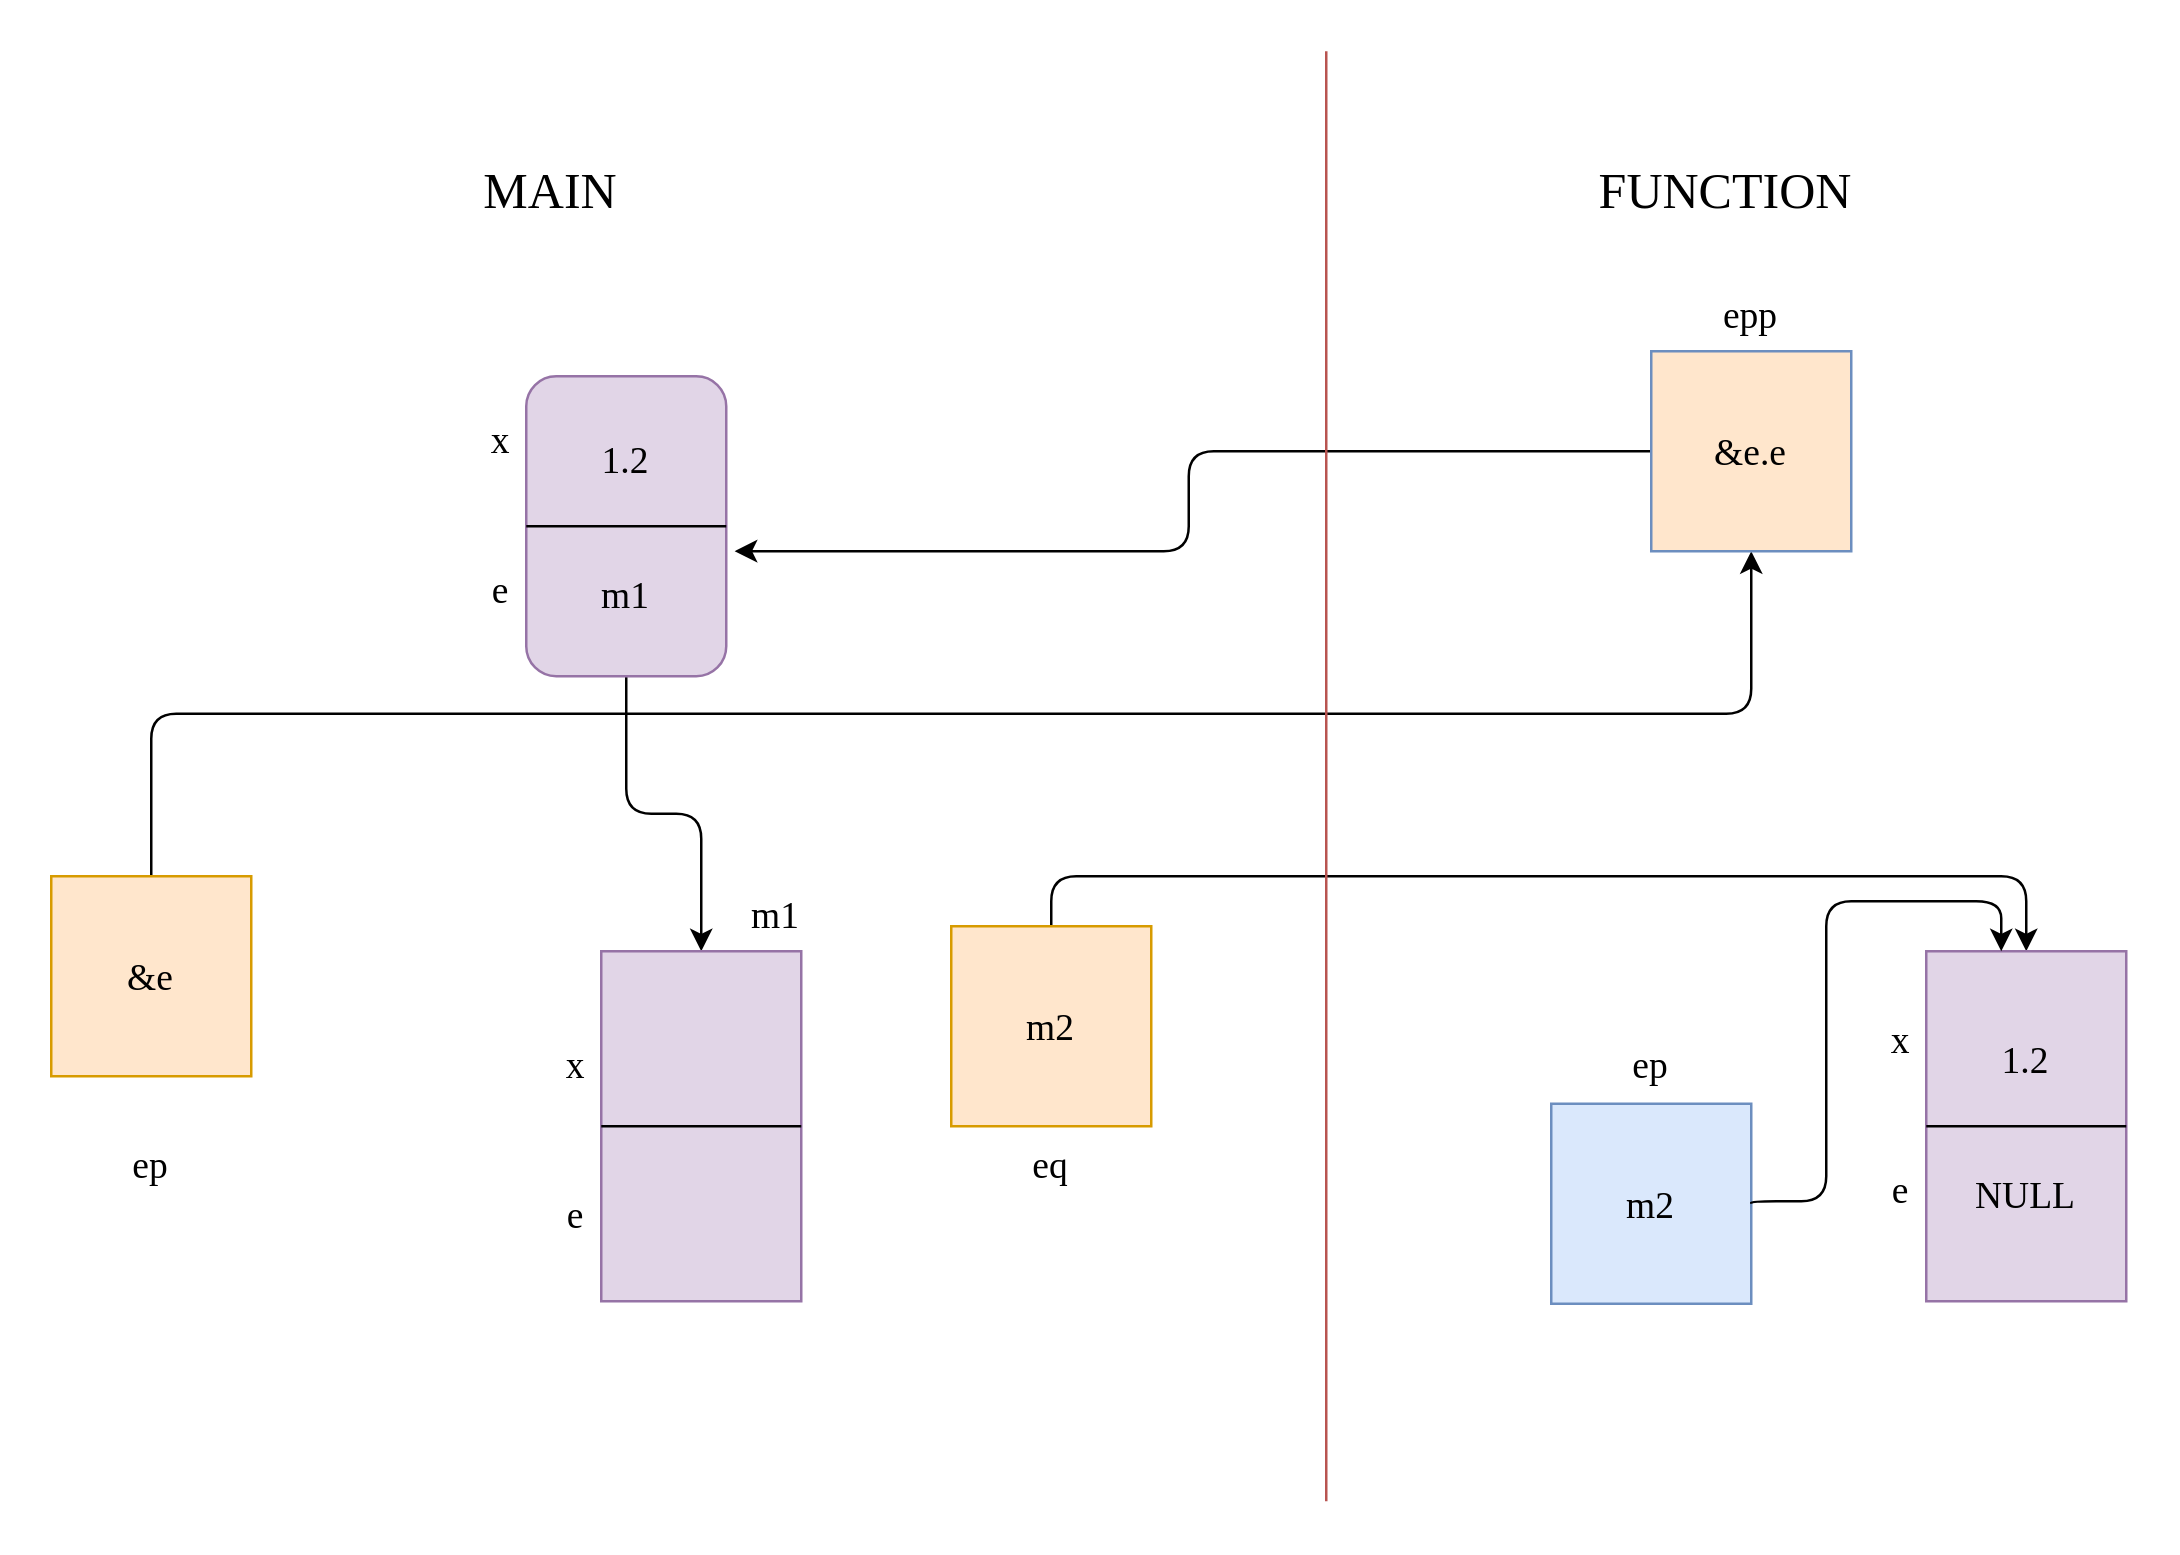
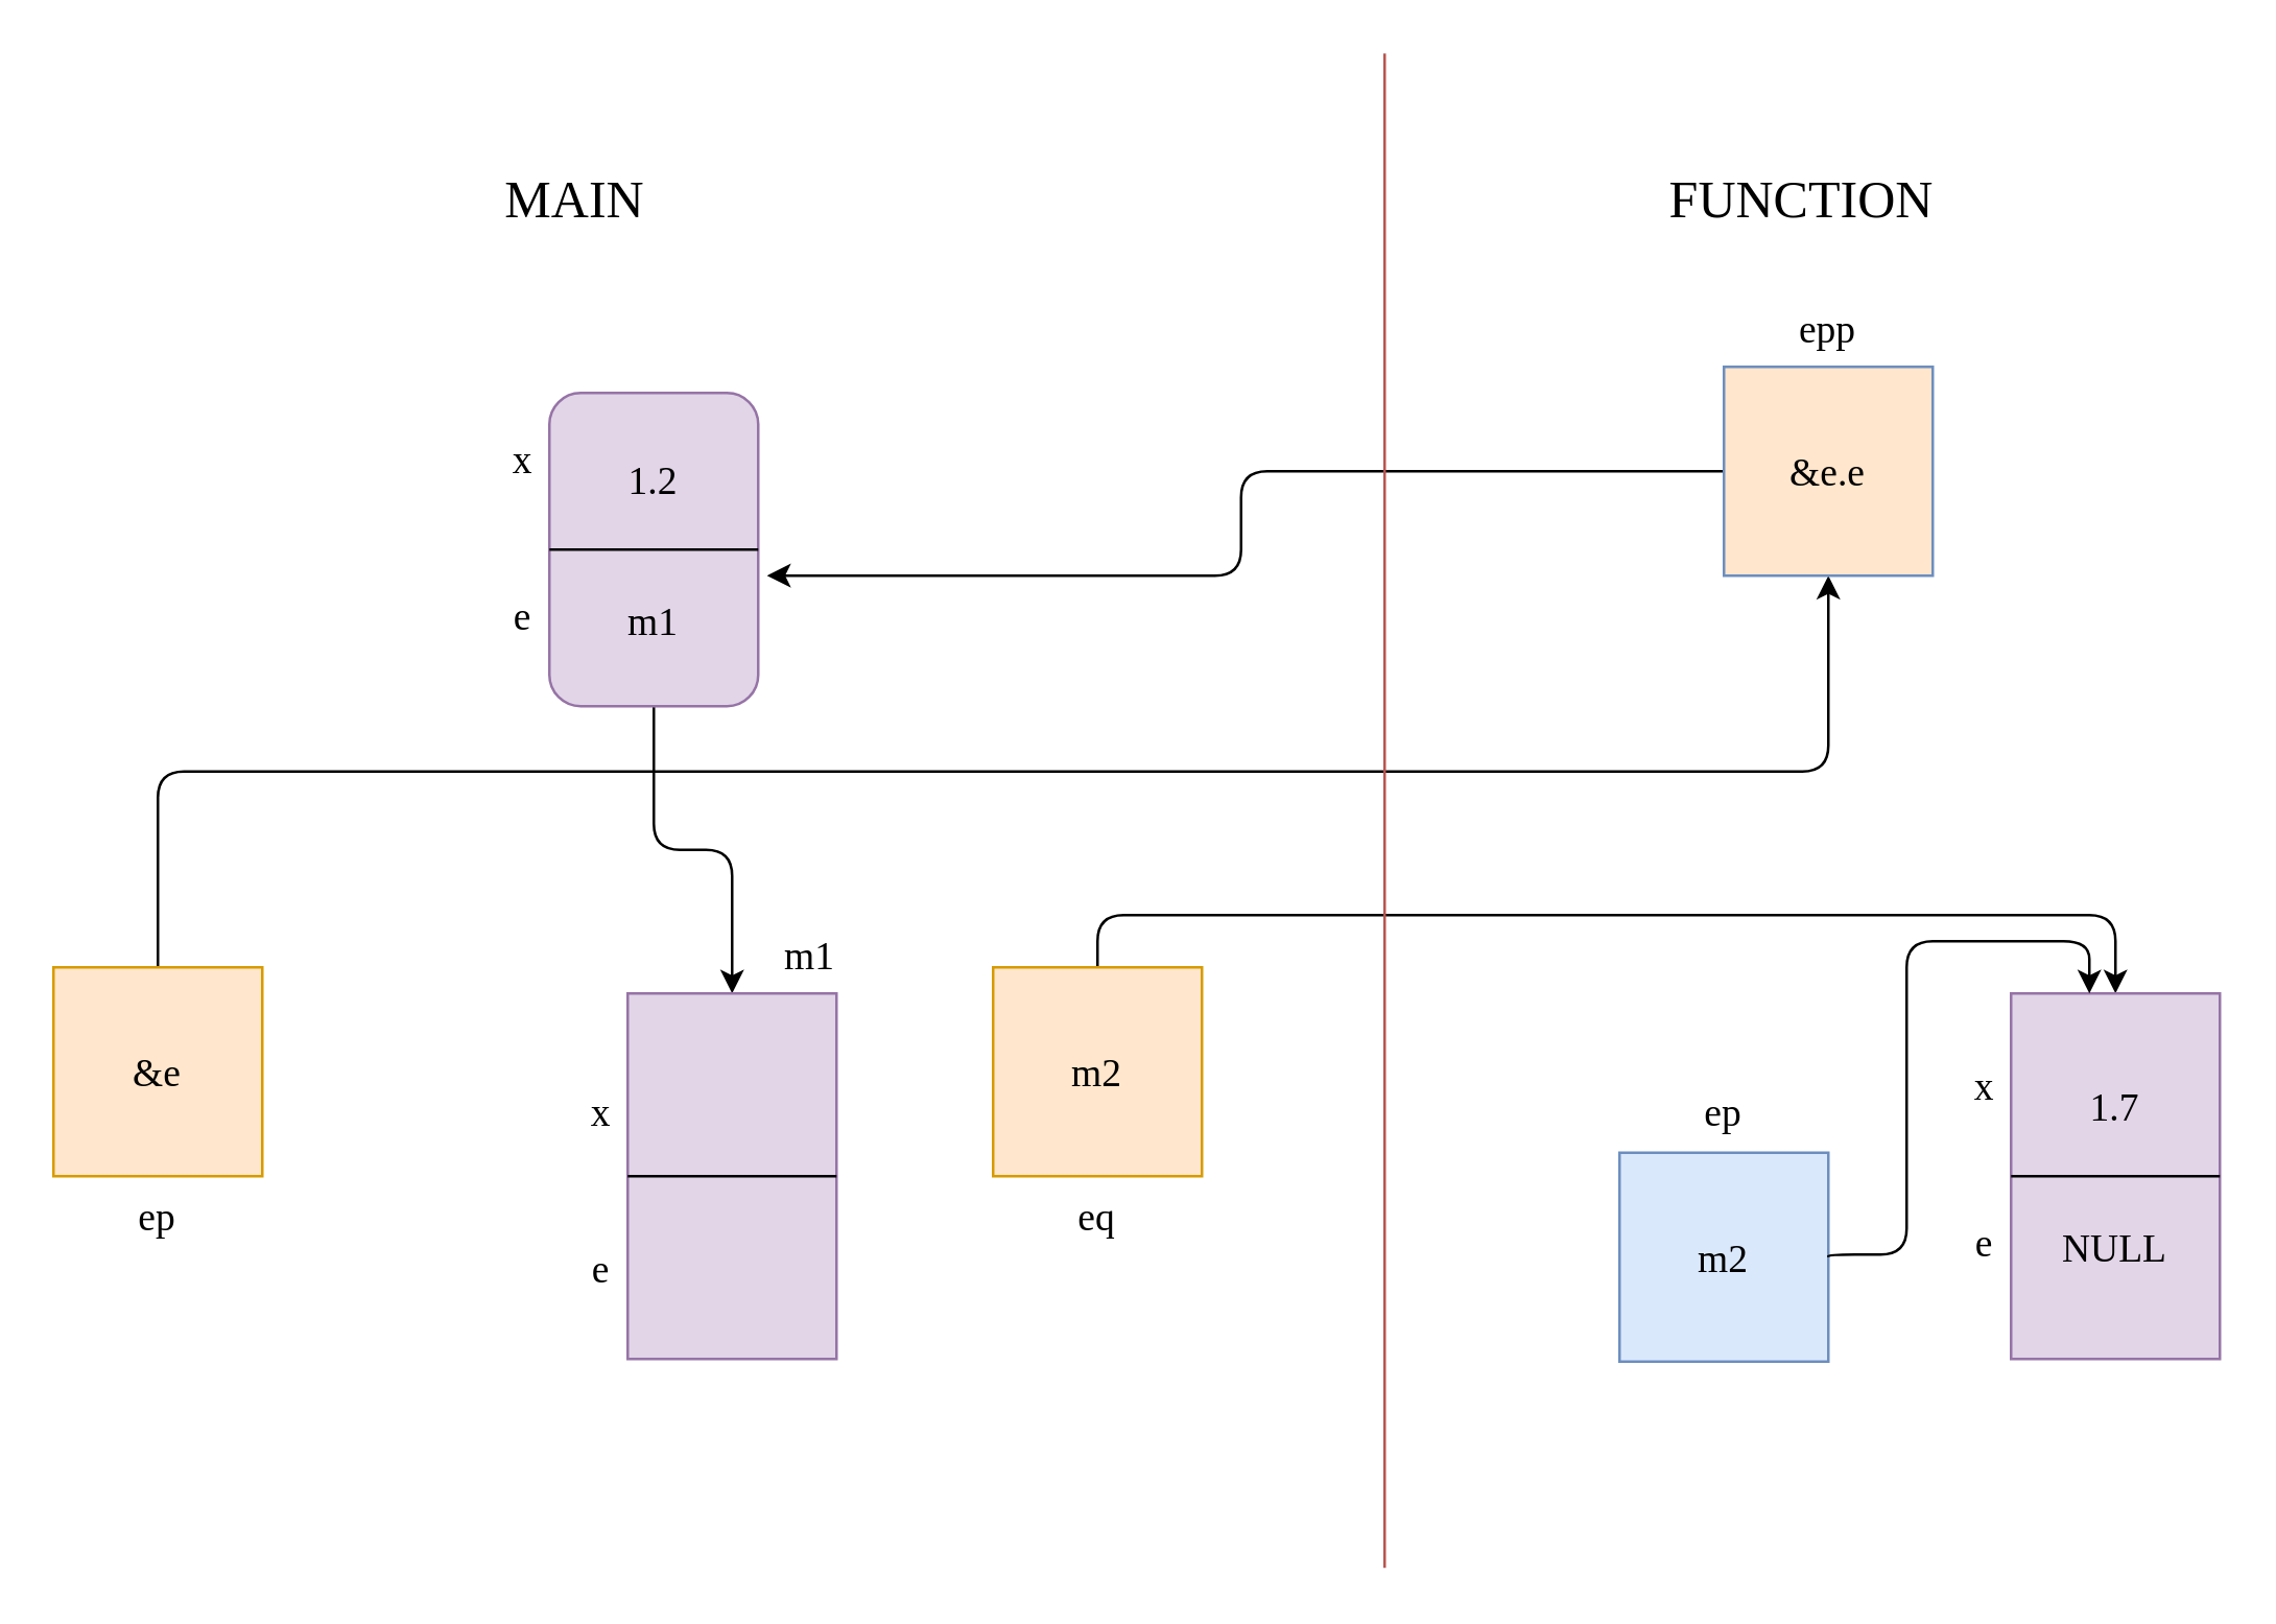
- <mxCell id="6" value="&amp;amp;e" style="whiteSpace=wrap;html=1;aspect=fixed;fontFamily=Times New Roman;fontSize=15;fillColor=#ffe6cc;strokeColor=#d79b00;" vertex="1" parent="1"><mxGeometry x="20" y="350" width="80" height="80" as="geometry" /></mxCell>
+ <mxCell id="6" value="&amp;amp;e" style="whiteSpace=wrap;html=1;aspect=fixed;fontFamily=Times New Roman;fontSize=15;fillColor=#ffe6cc;strokeColor=#d79b00;" vertex="1" parent="1"><mxGeometry x="20" y="370" width="80" height="80" as="geometry" /></mxCell>
- <mxCell id="21" value="1.2&lt;br&gt;&lt;br&gt;&lt;br&gt;NULL" style="rounded=0;whiteSpace=wrap;html=1;fontFamily=Times New Roman;fontSize=15;fillColor=#e1d5e7;strokeColor=#9673a6;" vertex="1" parent="1"><mxGeometry y="380" width="80" height="140" as="geometry" x="770" /></mxCell>
+ <mxCell id="21" value="1.7&lt;br&gt;&lt;br&gt;&lt;br&gt;NULL" style="rounded=0;whiteSpace=wrap;html=1;fontFamily=Times New Roman;fontSize=15;fillColor=#e1d5e7;strokeColor=#9673a6;" vertex="1" parent="1"><mxGeometry y="380" width="80" height="140" as="geometry" x="770" /></mxCell>
